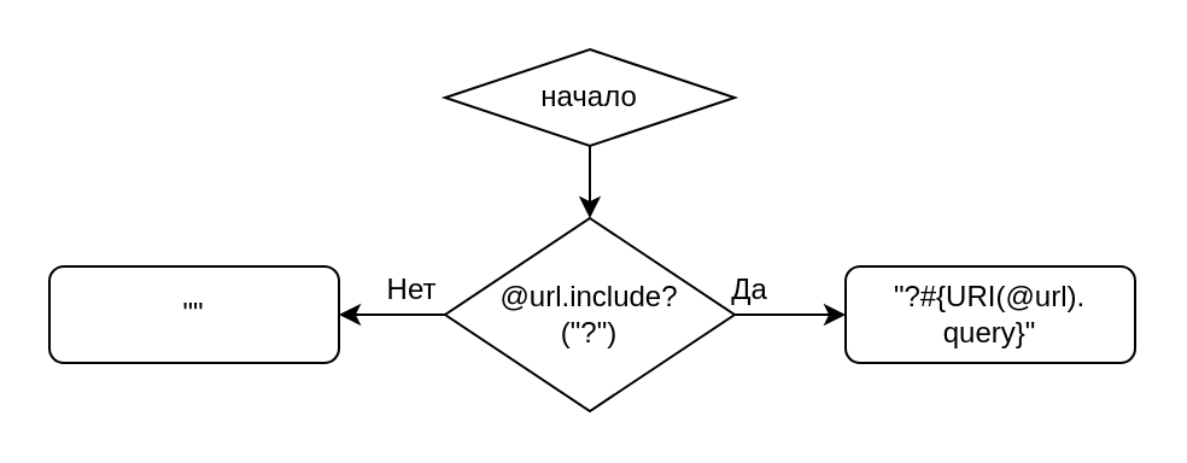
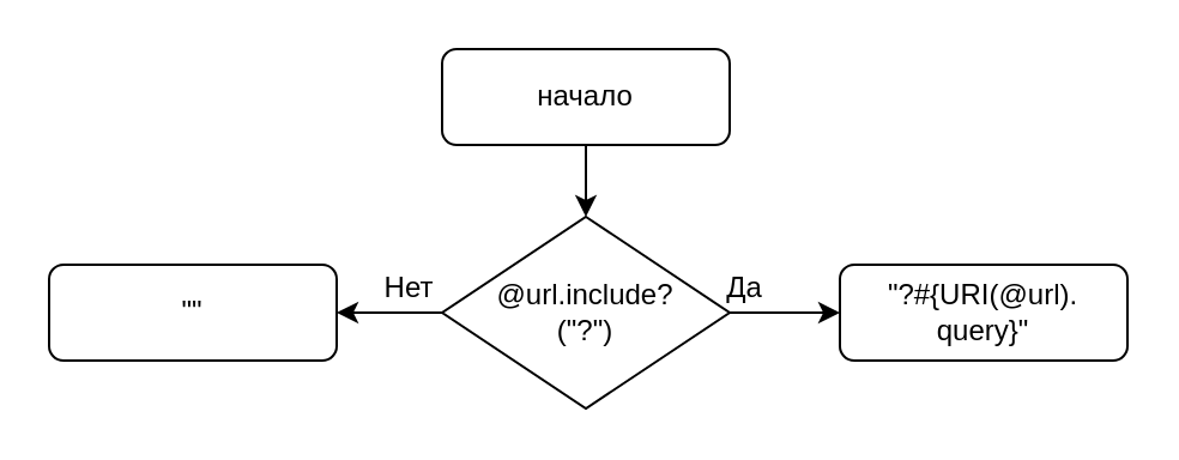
- <mxCell id="3" value="начало" style="rhombus;whiteSpace=wrap;html=1;" vertex="1" parent="1"><mxGeometry x="184" y="20" width="120" height="40" as="geometry" /></mxCell>
+ <mxCell id="3" value="начало" style="rounded=1;whiteSpace=wrap;html=1;" vertex="1" parent="1"><mxGeometry x="184" y="20" width="120" height="40" as="geometry" /></mxCell>
